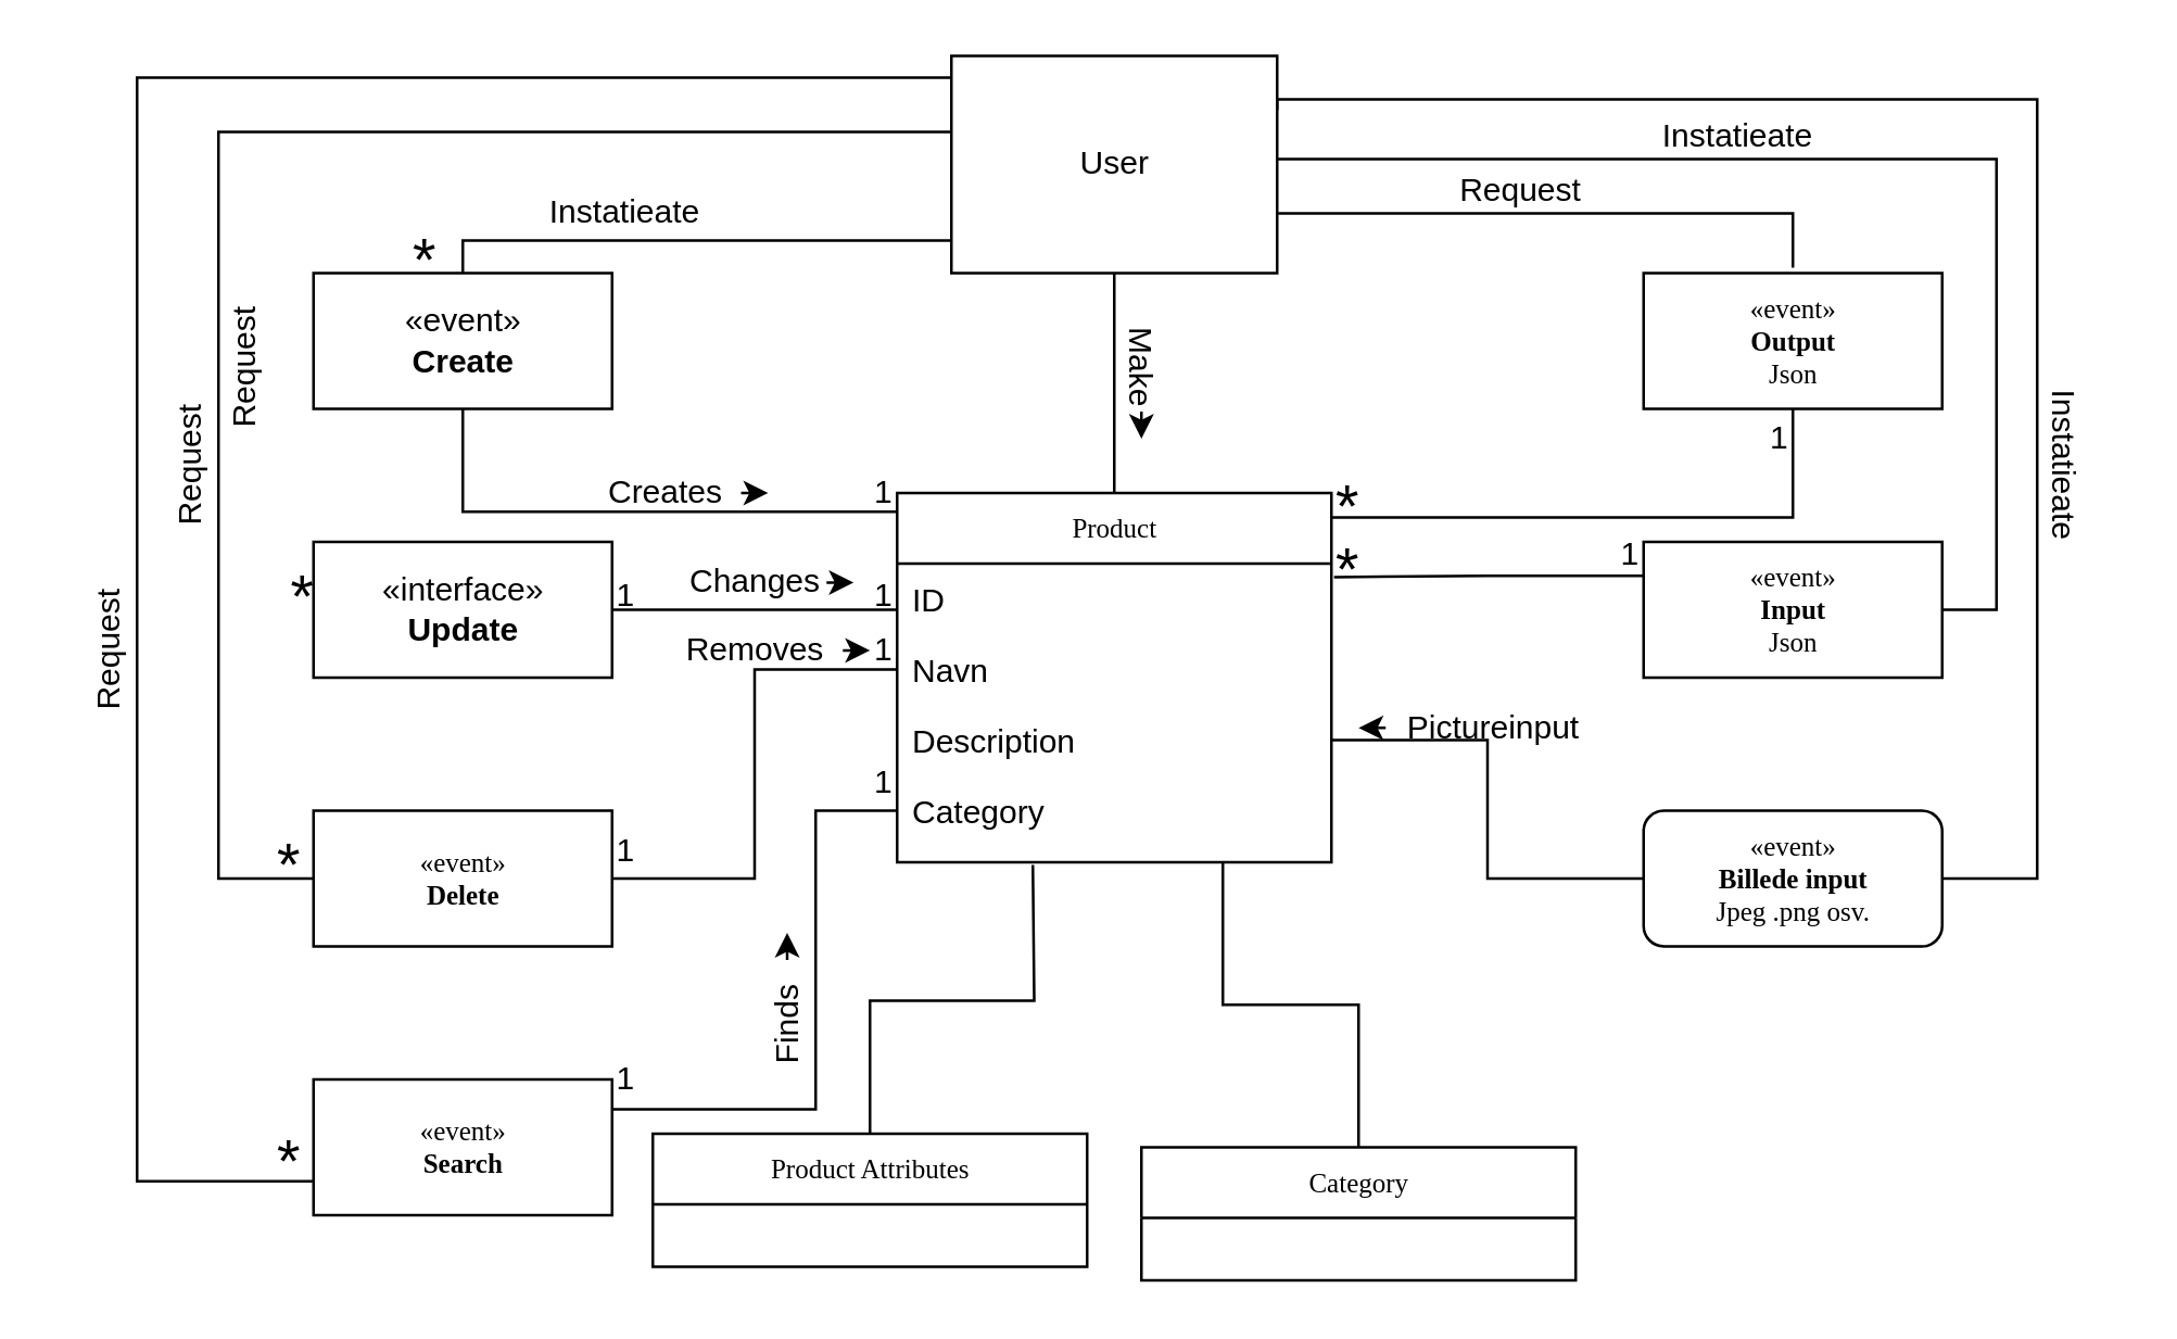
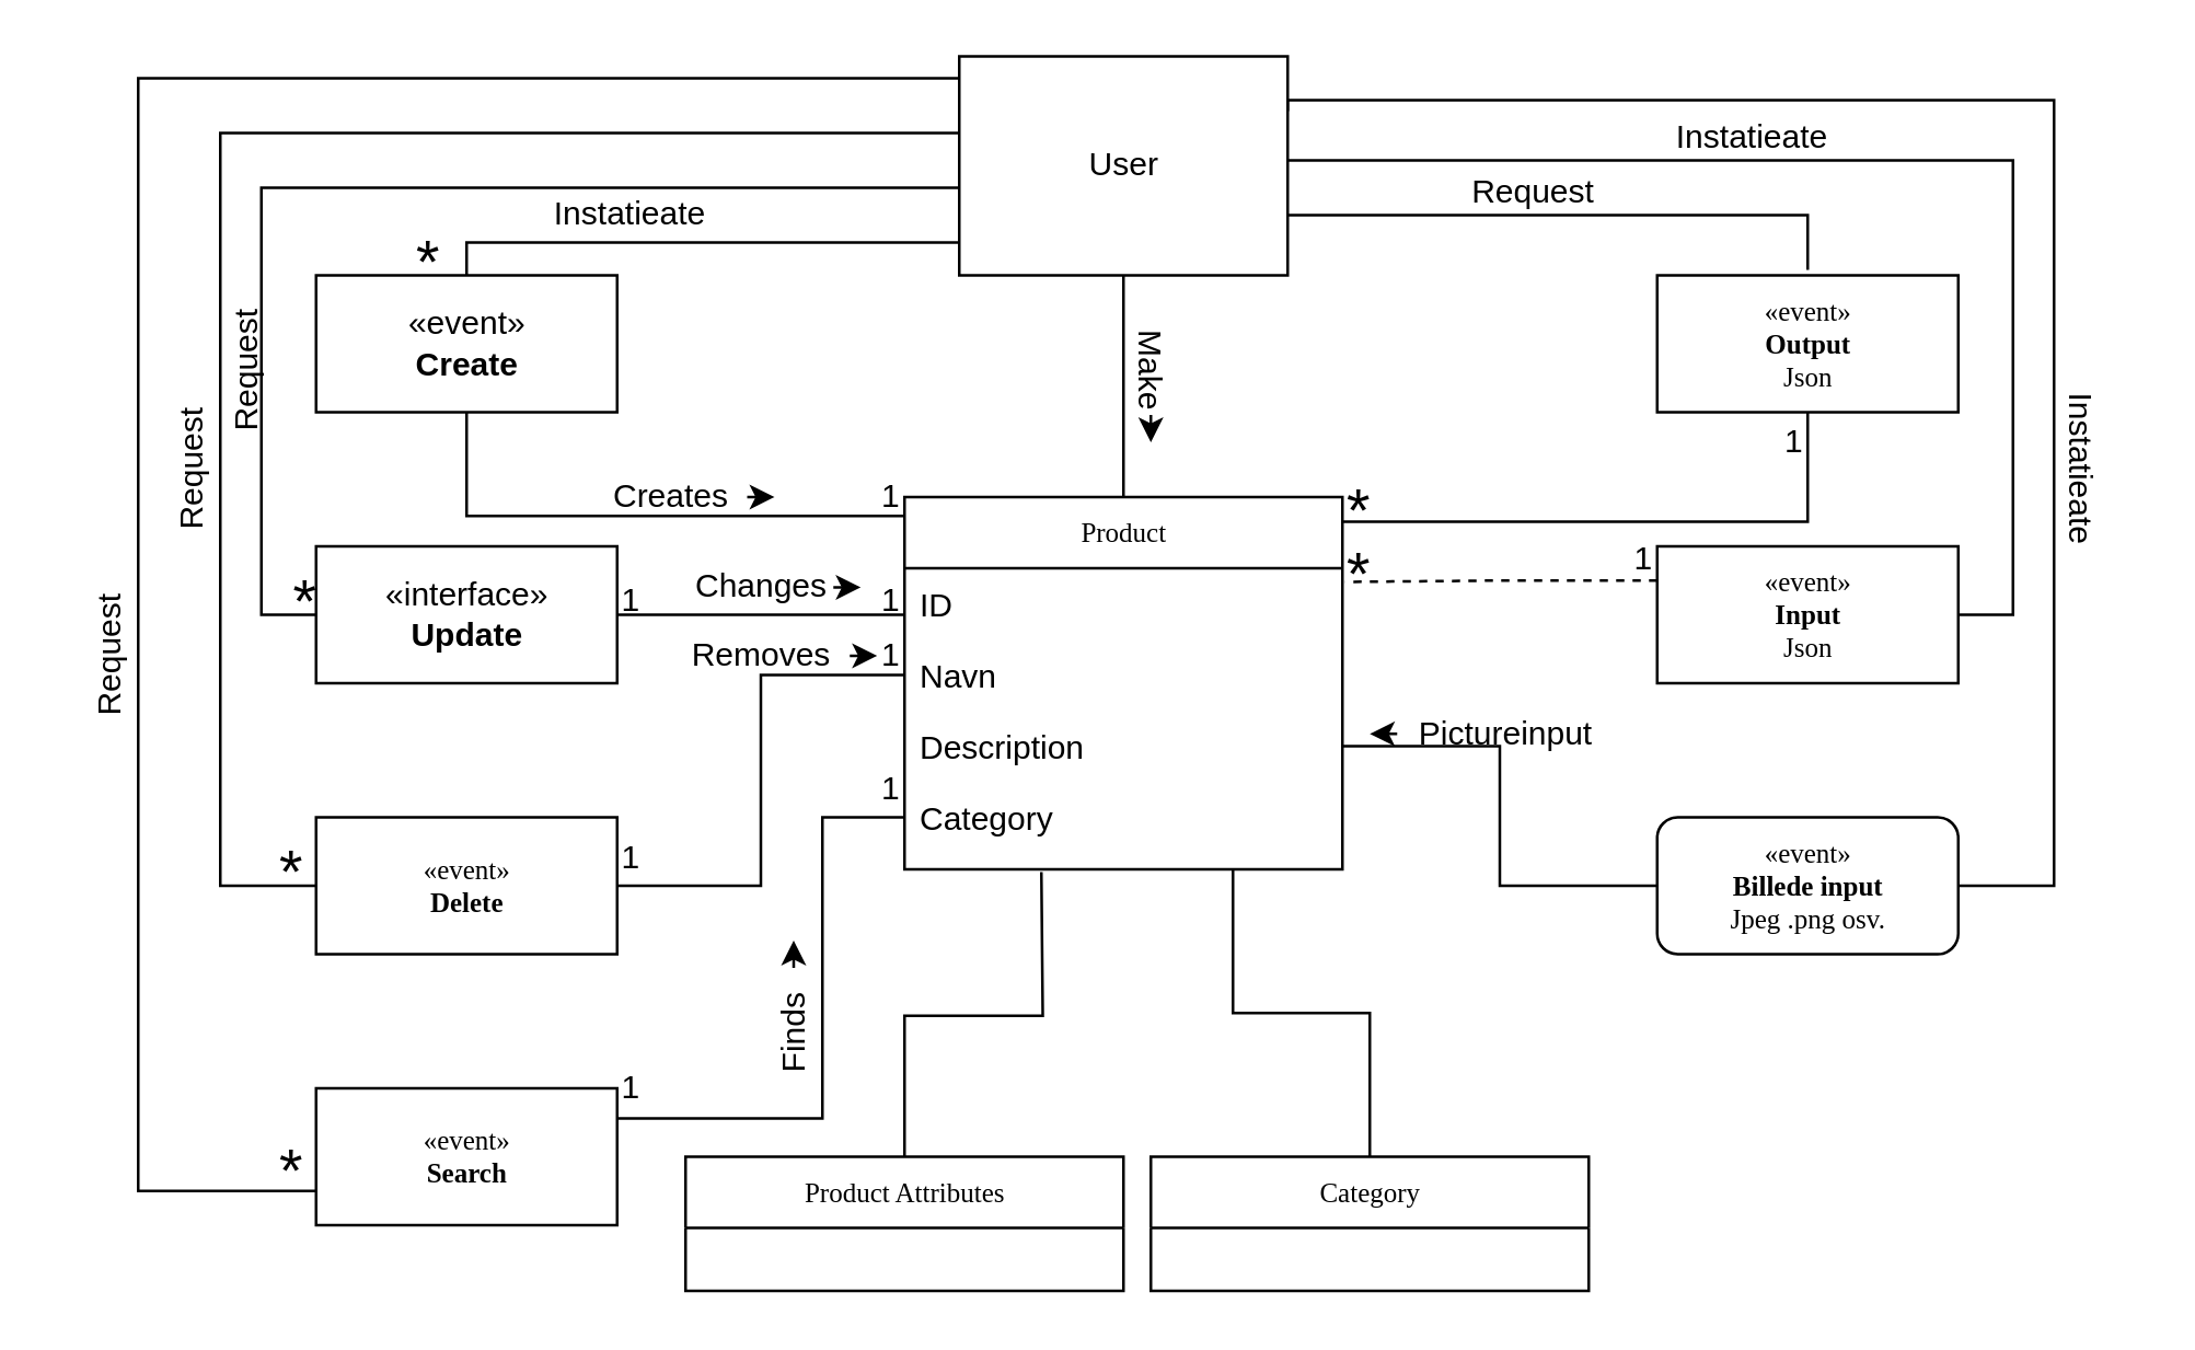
+ <mxCell id="16" style="edgeStyle=orthogonalEdgeStyle;rounded=0;orthogonalLoop=1;jettySize=auto;html=1;exitX=0;exitY=0.5;exitDx=0;exitDy=0;entryX=0;entryY=0.5;entryDx=0;entryDy=0;endArrow=none;endFill=0;" edge="1" parent="1" source="19" target="21"><mxGeometry relative="1" as="geometry"><Array as="points"><mxPoint x="360" y="68" /><mxPoint x="95" y="68" /><mxPoint x="95" y="224" /></Array></mxGeometry></mxCell>
- <mxCell id="28" style="edgeStyle=orthogonalEdgeStyle;rounded=0;orthogonalLoop=1;jettySize=auto;html=1;exitX=0;exitY=0.25;exitDx=0;exitDy=0;entryX=1.006;entryY=0.192;entryDx=0;entryDy=0;entryPerimeter=0;endArrow=none;endFill=0;" edge="1" parent="1" source="29" target="5"><mxGeometry relative="1" as="geometry" /></mxCell>
+ <mxCell id="28" style="edgeStyle=orthogonalEdgeStyle;rounded=0;orthogonalLoop=1;jettySize=auto;html=1;exitX=0;exitY=0.25;exitDx=0;exitDy=0;entryX=1.006;entryY=0.192;entryDx=0;entryDy=0;entryPerimeter=0;endArrow=none;endFill=0;dashed=1;" edge="1" parent="1" source="29" target="5"><mxGeometry relative="1" as="geometry" /></mxCell>
- <mxCell id="33" value="Product Attributes" style="swimlane;html=1;fontStyle=0;childLayout=stackLayout;horizontal=1;startSize=26;fillColor=none;horizontalStack=0;resizeParent=1;resizeLast=0;collapsible=1;marginBottom=0;swimlaneFillColor=#ffffff;rounded=0;shadow=0;comic=0;labelBackgroundColor=none;strokeWidth=1;fontFamily=Verdana;fontSize=10;align=center;" vertex="1" parent="1"><mxGeometry x="240" y="417" width="160" height="49" as="geometry" /></mxCell>
+ <mxCell id="33" value="Product Attributes" style="swimlane;html=1;fontStyle=0;childLayout=stackLayout;horizontal=1;startSize=26;fillColor=none;horizontalStack=0;resizeParent=1;resizeLast=0;collapsible=1;marginBottom=0;swimlaneFillColor=#ffffff;rounded=0;shadow=0;comic=0;labelBackgroundColor=none;strokeWidth=1;fontFamily=Verdana;fontSize=10;align=center;" vertex="1" parent="1"><mxGeometry x="250" y="422" width="160" height="49" as="geometry" /></mxCell>
